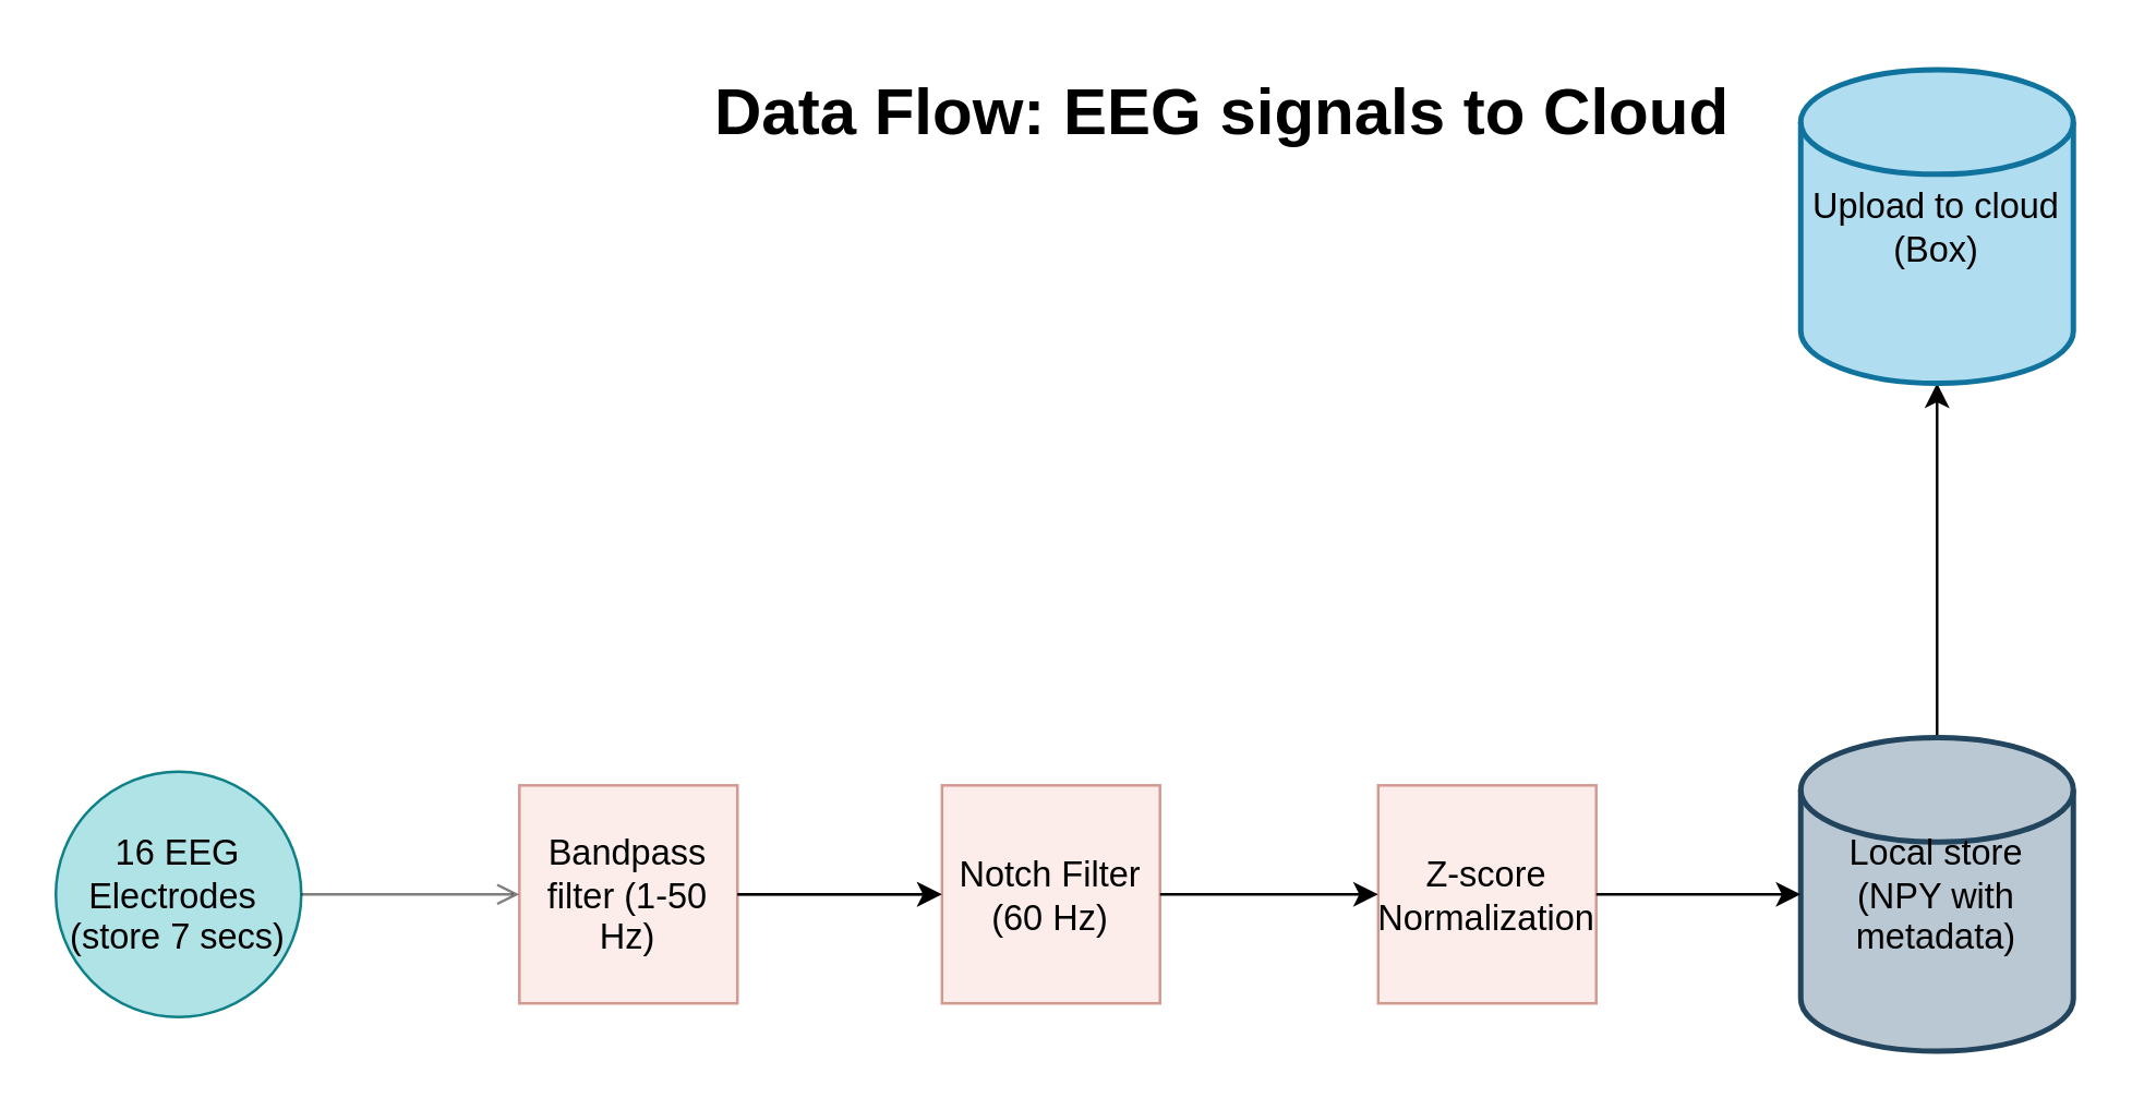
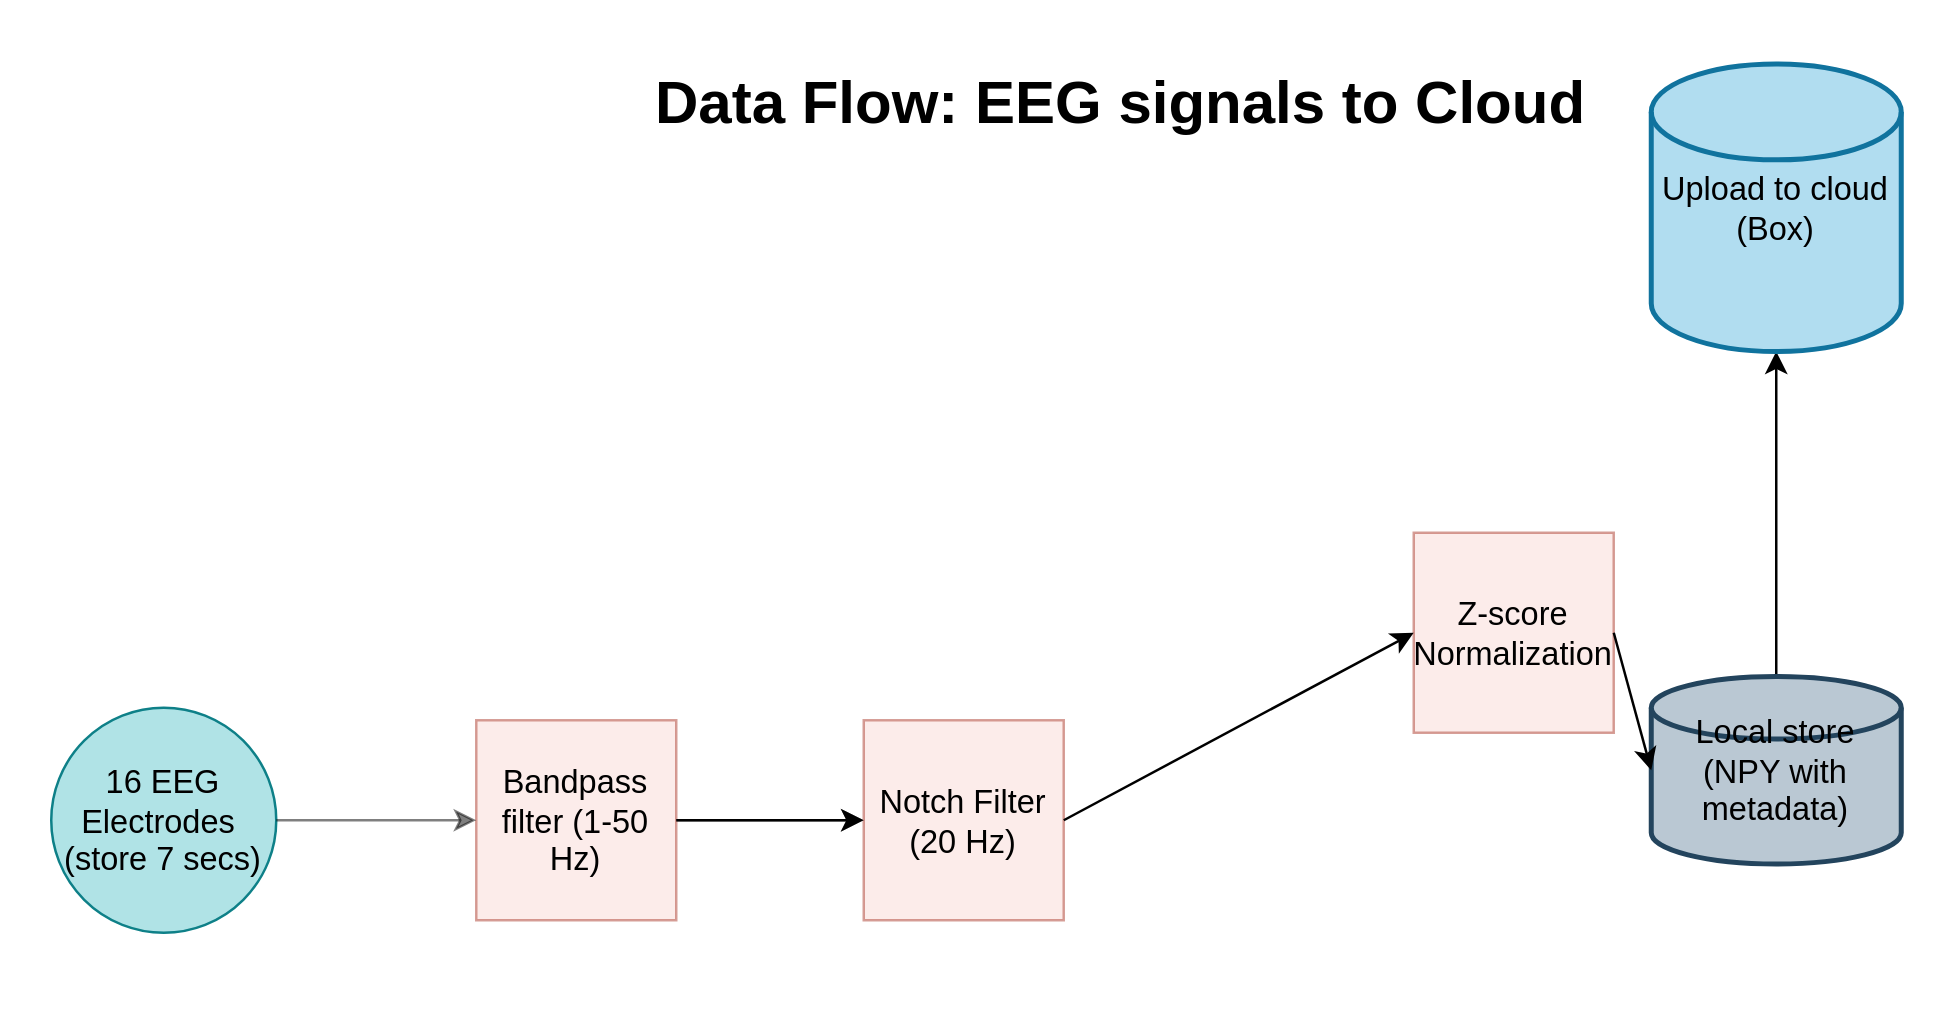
- <mxCell id="5" value="" style="endArrow=open;html=1;rounded=0;exitX=1;exitY=0.5;exitDx=0;exitDy=0;entryX=0;entryY=0.5;entryDx=0;entryDy=0;opacity=50;fontStyle=0;fontSize=13;" edge="1" parent="1" source="4" target="3"><mxGeometry width="50" height="50" relative="1" as="geometry"><mxPoint x="330" y="437.5" as="sourcePoint" /><mxPoint x="380" y="387.5" as="targetPoint" /></mxGeometry></mxCell>
+ <mxCell id="5" value="" style="endArrow=classic;html=1;rounded=0;exitX=1;exitY=0.5;exitDx=0;exitDy=0;entryX=0;entryY=0.5;entryDx=0;entryDy=0;opacity=50;fontStyle=0;fontSize=13;" edge="1" parent="1" source="4" target="3"><mxGeometry width="50" height="50" relative="1" as="geometry"><mxPoint x="330" y="437.5" as="sourcePoint" /><mxPoint x="380" y="387.5" as="targetPoint" /></mxGeometry></mxCell>
- <mxCell id="8" value="Z-score Normalization" style="whiteSpace=wrap;html=1;aspect=fixed;fillColor=#fad9d5;strokeColor=#ae4132;opacity=50;fontStyle=0;fontSize=13;" vertex="1" parent="1"><mxGeometry x="505" y="287.5" width="80" height="80" as="geometry" /></mxCell>
+ <mxCell id="8" value="Z-score Normalization" style="whiteSpace=wrap;html=1;aspect=fixed;fillColor=#fad9d5;strokeColor=#ae4132;opacity=50;fontStyle=0;fontSize=13;" vertex="1" parent="1"><mxGeometry x="565" y="212.5" width="80" height="80" as="geometry" /></mxCell>
- <mxCell id="11" value="Local store (NPY with metadata)" style="strokeWidth=2;html=1;shape=mxgraph.flowchart.database;whiteSpace=wrap;fillColor=#bac8d3;strokeColor=#23445d;fontStyle=0;fontSize=13;" vertex="1" parent="1"><mxGeometry x="660" y="270" width="100" height="115" as="geometry" /></mxCell>
+ <mxCell id="11" value="Local store (NPY with metadata)" style="strokeWidth=2;html=1;shape=mxgraph.flowchart.database;whiteSpace=wrap;fillColor=#bac8d3;strokeColor=#23445d;fontStyle=0;fontSize=13;" vertex="1" parent="1"><mxGeometry x="660" y="270" width="100" height="75" as="geometry" /></mxCell>
- <mxCell id="6" value="Notch Filter (60 Hz)" style="whiteSpace=wrap;html=1;aspect=fixed;fillColor=#fad9d5;strokeColor=#ae4132;opacity=50;fontStyle=0;fontSize=13;" vertex="1" parent="1"><mxGeometry x="345" y="287.5" width="80" height="80" as="geometry" /></mxCell>
+ <mxCell id="6" value="Notch Filter (20 Hz)" style="whiteSpace=wrap;html=1;aspect=fixed;fillColor=#fad9d5;strokeColor=#ae4132;opacity=50;fontStyle=0;fontSize=13;" vertex="1" parent="1"><mxGeometry x="345" y="287.5" width="80" height="80" as="geometry" /></mxCell>
